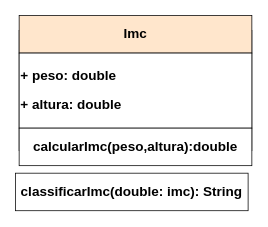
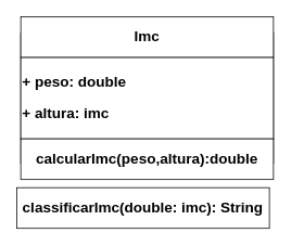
- <mxCell id="3" value="&lt;b&gt;&lt;font style=&quot;font-size: 18px;&quot;&gt;Imc&lt;/font&gt;&lt;/b&gt;" style="rounded=0;whiteSpace=wrap;html=1;fillColor=#ffe6cc;" vertex="1" parent="1"><mxGeometry x="25" y="20" width="310" height="50" as="geometry" /></mxCell>
+ <mxCell id="3" value="&lt;b&gt;&lt;font style=&quot;font-size: 18px;&quot;&gt;Imc&lt;/font&gt;&lt;/b&gt;" style="rounded=0;whiteSpace=wrap;html=1;" vertex="1" parent="1"><mxGeometry x="25" y="20" width="310" height="50" as="geometry" /></mxCell>
- <mxCell id="4" value="&lt;b&gt;&lt;font style=&quot;font-size: 18px; line-height: 110%;&quot;&gt;+ peso: double&lt;/font&gt;&lt;/b&gt;&lt;div&gt;&lt;b&gt;&lt;font style=&quot;font-size: 18px; line-height: 110%;&quot;&gt;&lt;br&gt;&lt;/font&gt;&lt;/b&gt;&lt;/div&gt;&lt;div&gt;&lt;b&gt;&lt;font style=&quot;font-size: 18px; line-height: 110%;&quot;&gt;+ altura: double&lt;/font&gt;&lt;/b&gt;&lt;/div&gt;" style="rounded=0;whiteSpace=wrap;html=1;align=left;" vertex="1" parent="1"><mxGeometry x="25" y="70" width="310" height="100" as="geometry" /></mxCell>
+ <mxCell id="4" value="&lt;b&gt;&lt;font style=&quot;font-size: 18px; line-height: 110%;&quot;&gt;+ peso: double&lt;/font&gt;&lt;/b&gt;&lt;div&gt;&lt;b&gt;&lt;font style=&quot;font-size: 18px; line-height: 110%;&quot;&gt;&lt;br&gt;&lt;/font&gt;&lt;/b&gt;&lt;/div&gt;&lt;div&gt;&lt;b&gt;&lt;font style=&quot;font-size: 18px; line-height: 110%;&quot;&gt;+ altura: imc&lt;/font&gt;&lt;/b&gt;&lt;/div&gt;" style="rounded=0;whiteSpace=wrap;html=1;align=left;" vertex="1" parent="1"><mxGeometry x="25" y="70" width="310" height="100" as="geometry" /></mxCell>
